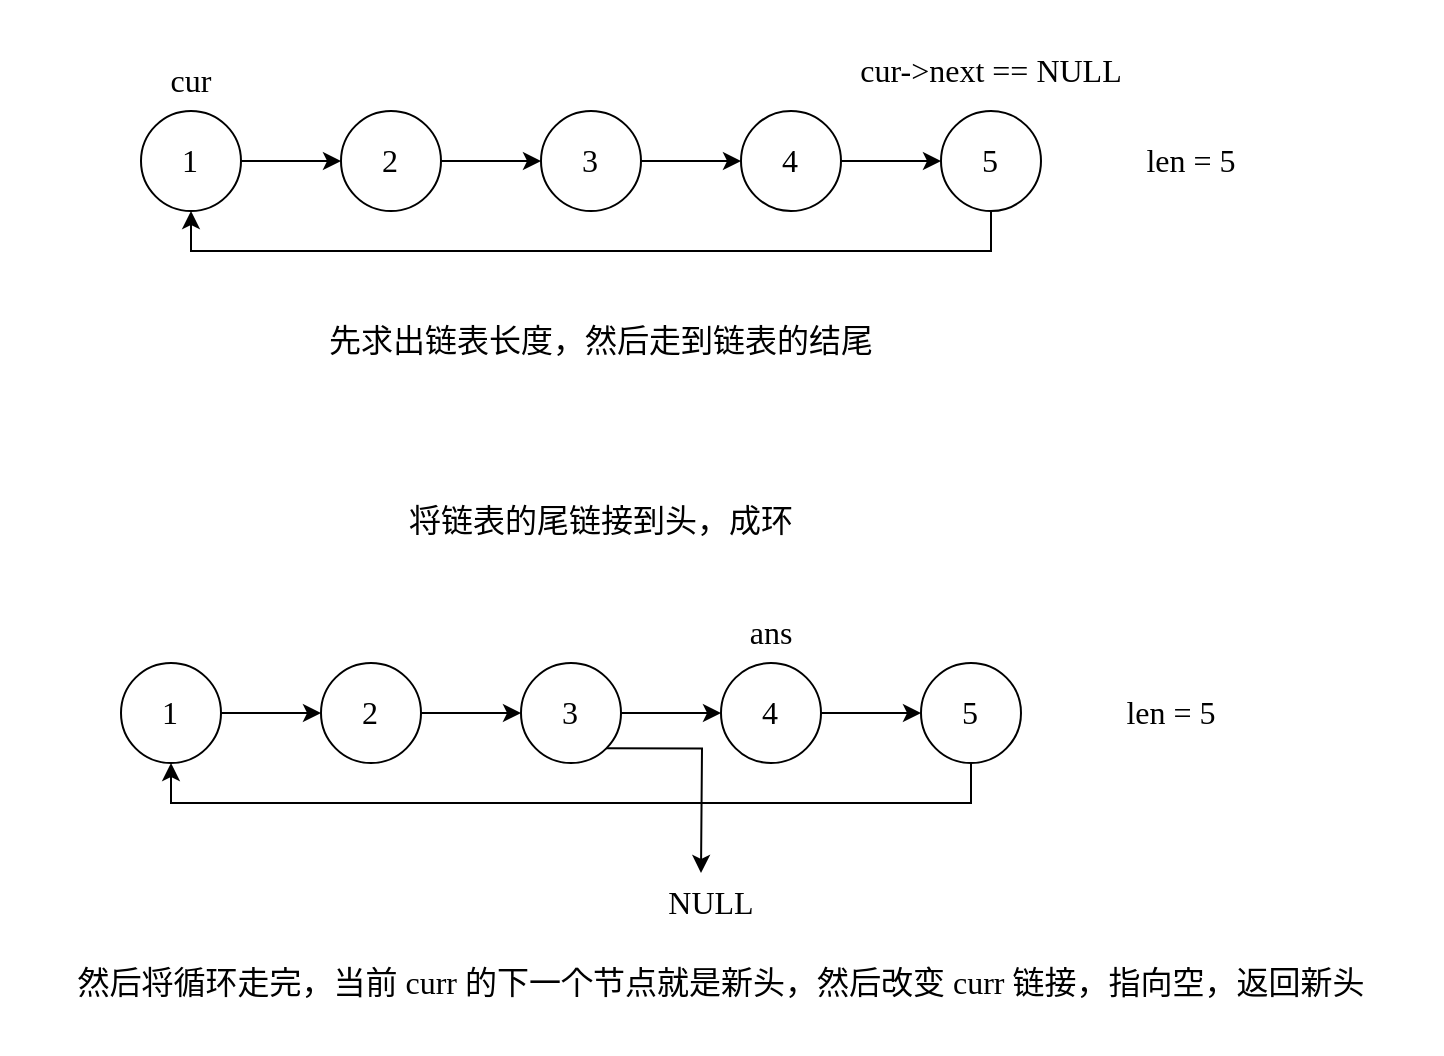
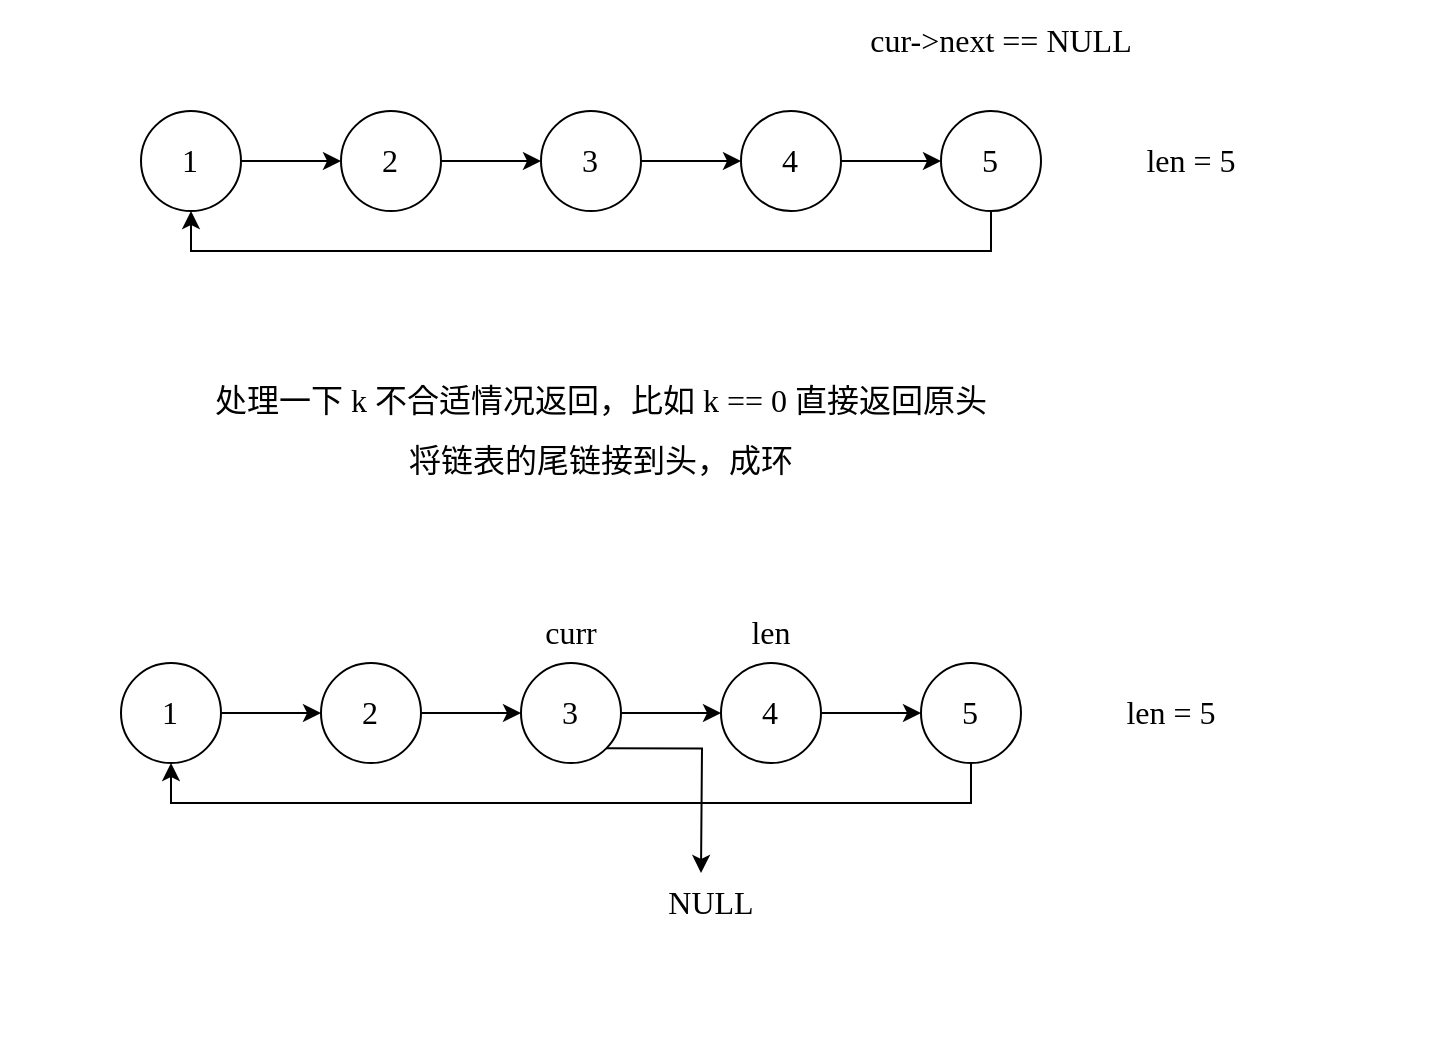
- <mxCell id="15" value="cur-&amp;gt;next == NULL" style="text;html=1;align=center;verticalAlign=middle;resizable=0;points=[];autosize=1;strokeColor=none;fillColor=none;fontSize=16;fontFamily=Comic Sans MS;" vertex="1" parent="1"><mxGeometry x="415" y="20" width="160" height="30" as="geometry" /></mxCell>
+ <mxCell id="15" value="cur-&amp;gt;next == NULL" style="text;html=1;align=center;verticalAlign=middle;resizable=0;points=[];autosize=1;strokeColor=none;fillColor=none;fontSize=16;fontFamily=Comic Sans MS;" vertex="1" parent="1"><mxGeometry x="420" y="5" width="160" height="30" as="geometry" /></mxCell>
- <mxCell id="12" value="&lt;font style=&quot;font-size: 16px;&quot; face=&quot;Comic Sans MS&quot;&gt;cur&lt;/font&gt;" style="text;html=1;align=center;verticalAlign=middle;resizable=0;points=[];autosize=1;strokeColor=none;fillColor=none;" vertex="1" parent="1"><mxGeometry x="70" y="25" width="50" height="30" as="geometry" /></mxCell>
- <mxCell id="13" value="先求出链表长度，然后走到链表的结尾" style="text;html=1;align=center;verticalAlign=middle;resizable=0;points=[];autosize=1;strokeColor=none;fillColor=none;fontSize=16;fontFamily=Comic Sans MS;" vertex="1" parent="1"><mxGeometry x="150" y="155" width="300" height="30" as="geometry" /></mxCell>
+ <mxCell id="17" value="处理一下 k 不合适情况返回，比如 k == 0 直接返回原头" style="text;html=1;align=center;verticalAlign=middle;resizable=0;points=[];autosize=1;strokeColor=none;fillColor=none;fontSize=16;fontFamily=Comic Sans MS;" vertex="1" parent="1"><mxGeometry x="90" y="185" width="420" height="30" as="geometry" /></mxCell>
- <mxCell id="16" value="将链表的尾链接到头，成环" style="text;html=1;align=center;verticalAlign=middle;resizable=0;points=[];autosize=1;strokeColor=none;fillColor=none;fontSize=16;fontFamily=Comic Sans MS;" vertex="1" parent="1"><mxGeometry x="190" y="245" width="220" height="30" as="geometry" /></mxCell>
+ <mxCell id="16" value="将链表的尾链接到头，成环" style="text;html=1;align=center;verticalAlign=middle;resizable=0;points=[];autosize=1;strokeColor=none;fillColor=none;fontSize=16;fontFamily=Comic Sans MS;" vertex="1" parent="1"><mxGeometry x="190" y="215" width="220" height="30" as="geometry" /></mxCell>
+ <mxCell id="32" value="curr" style="text;html=1;align=center;verticalAlign=middle;resizable=0;points=[];autosize=1;strokeColor=none;fillColor=none;fontSize=16;fontFamily=Comic Sans MS;" vertex="1" parent="1"><mxGeometry x="255" y="301" width="60" height="30" as="geometry" /></mxCell>
- <mxCell id="31" value="ans" style="text;html=1;align=center;verticalAlign=middle;resizable=0;points=[];autosize=1;strokeColor=none;fillColor=none;fontSize=16;fontFamily=Comic Sans MS;" vertex="1" parent="1"><mxGeometry x="360" y="301" width="50" height="30" as="geometry" /></mxCell>
+ <mxCell id="31" value="len" style="text;html=1;align=center;verticalAlign=middle;resizable=0;points=[];autosize=1;strokeColor=none;fillColor=none;fontSize=16;fontFamily=Comic Sans MS;" vertex="1" parent="1"><mxGeometry x="360" y="301" width="50" height="30" as="geometry" /></mxCell>
- <mxCell id="18" value="然后将循环走完，当前 curr 的下一个节点就是新头，然后改变 curr 链接，指向空，返回新头" style="text;html=1;align=center;verticalAlign=middle;resizable=0;points=[];autosize=1;strokeColor=none;fillColor=none;fontSize=16;fontFamily=Comic Sans MS;" vertex="1" parent="1"><mxGeometry x="20" y="476" width="680" height="30" as="geometry" /></mxCell>
